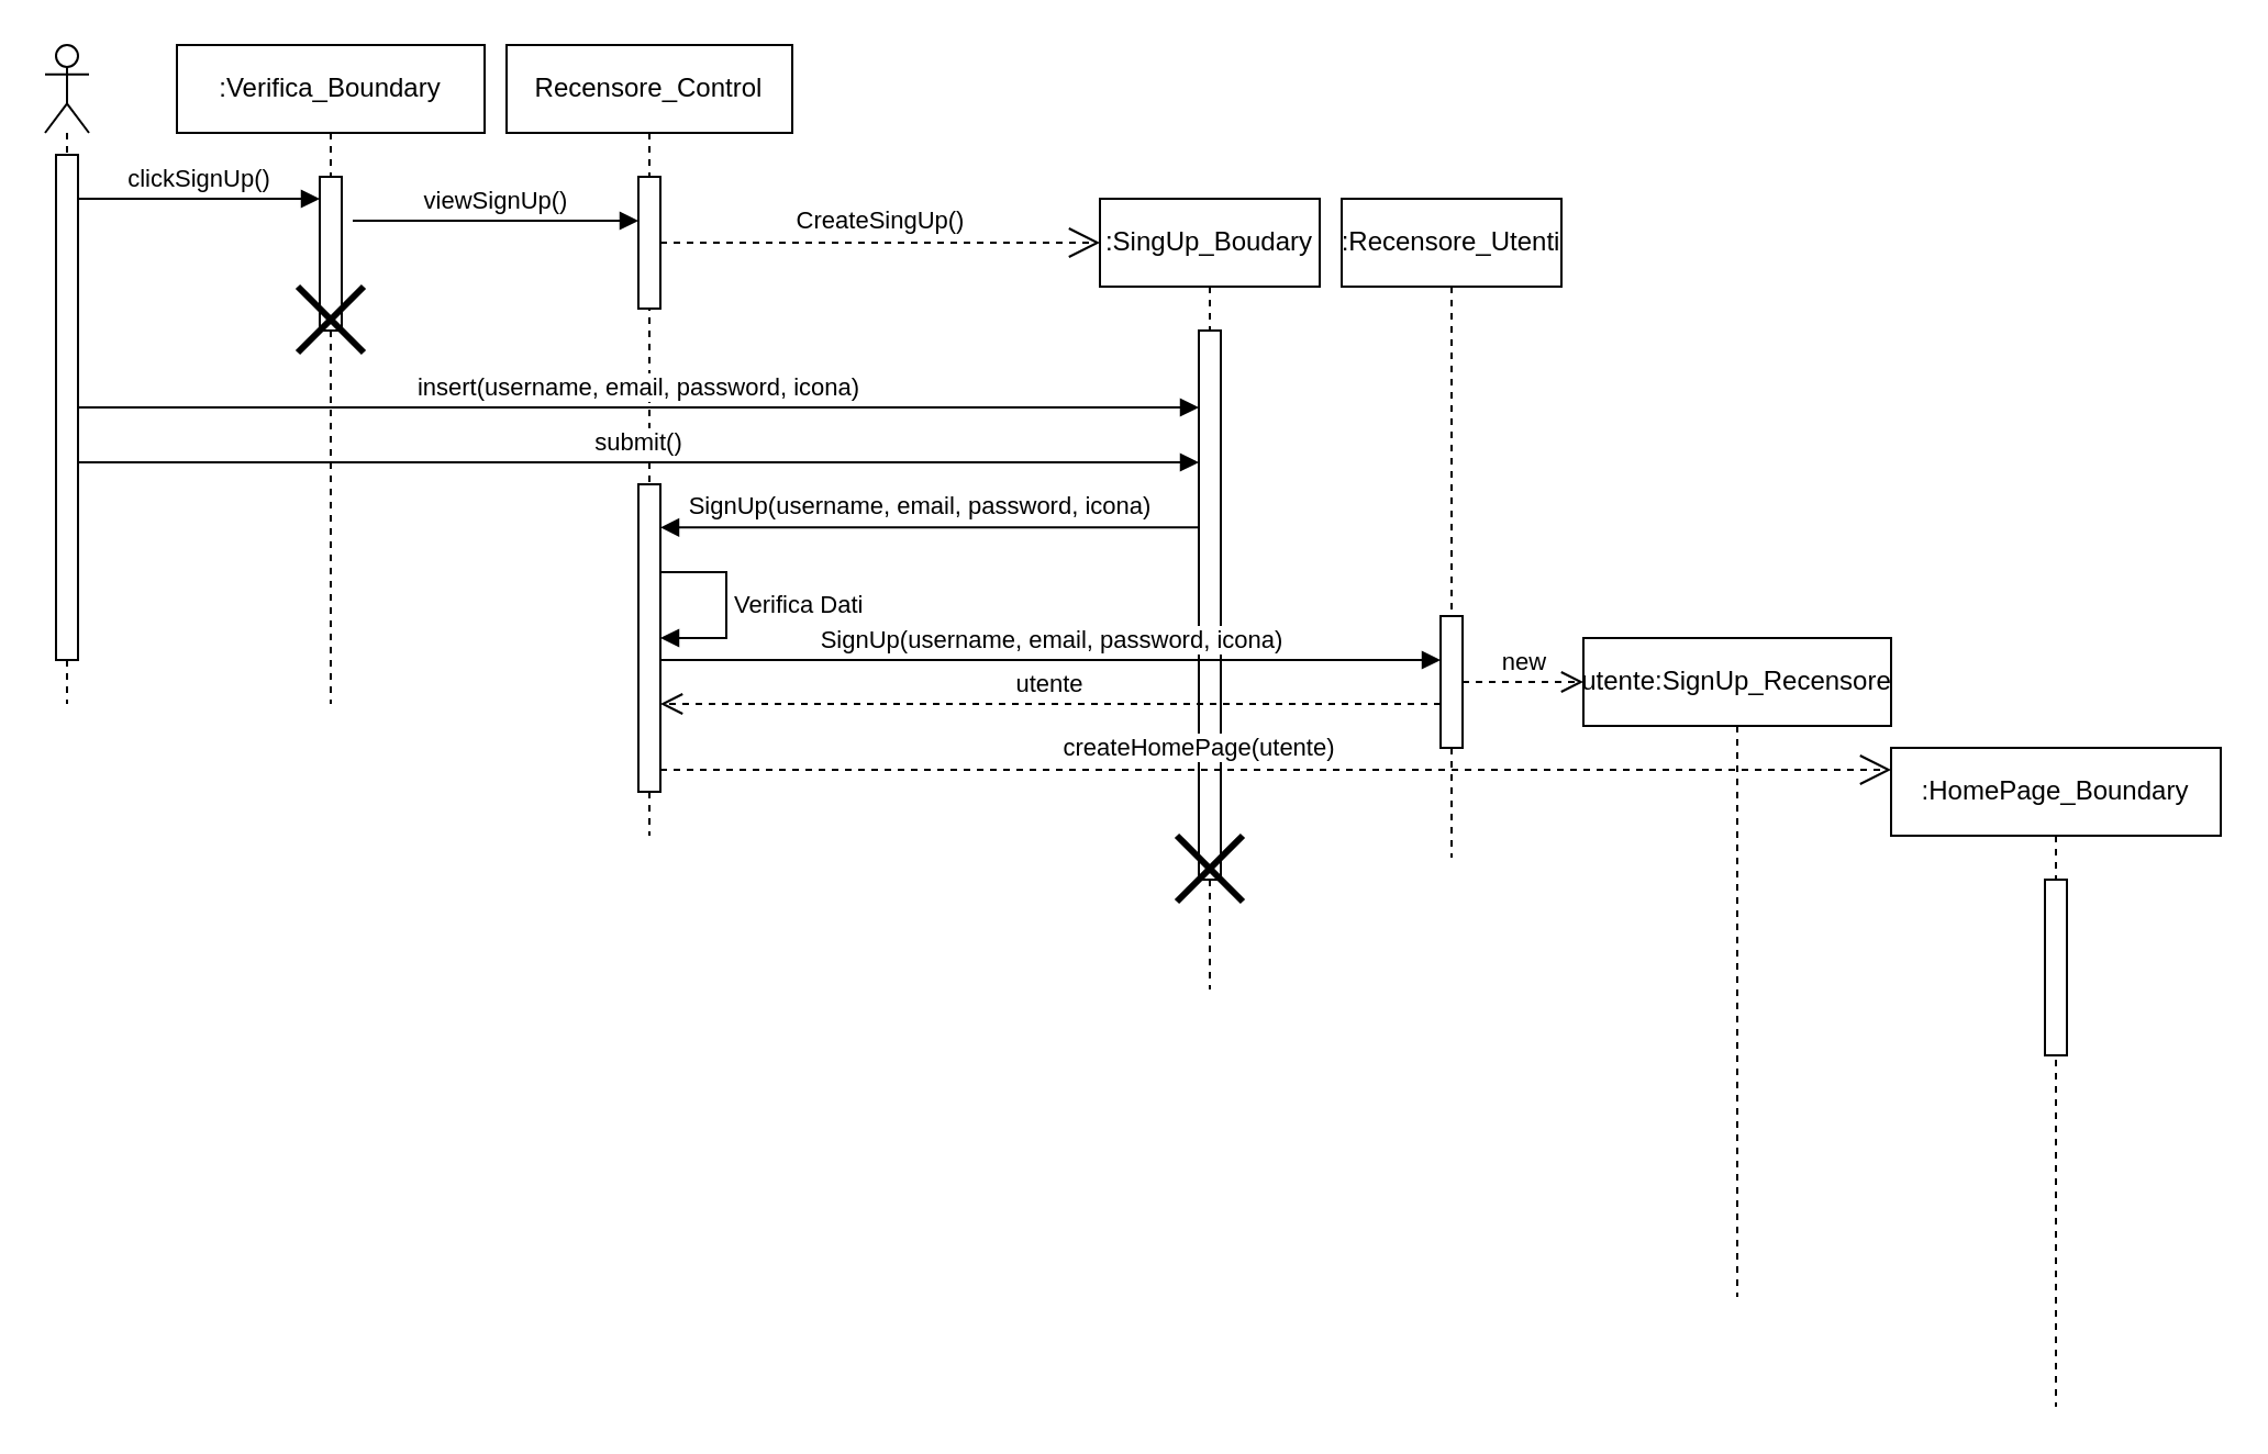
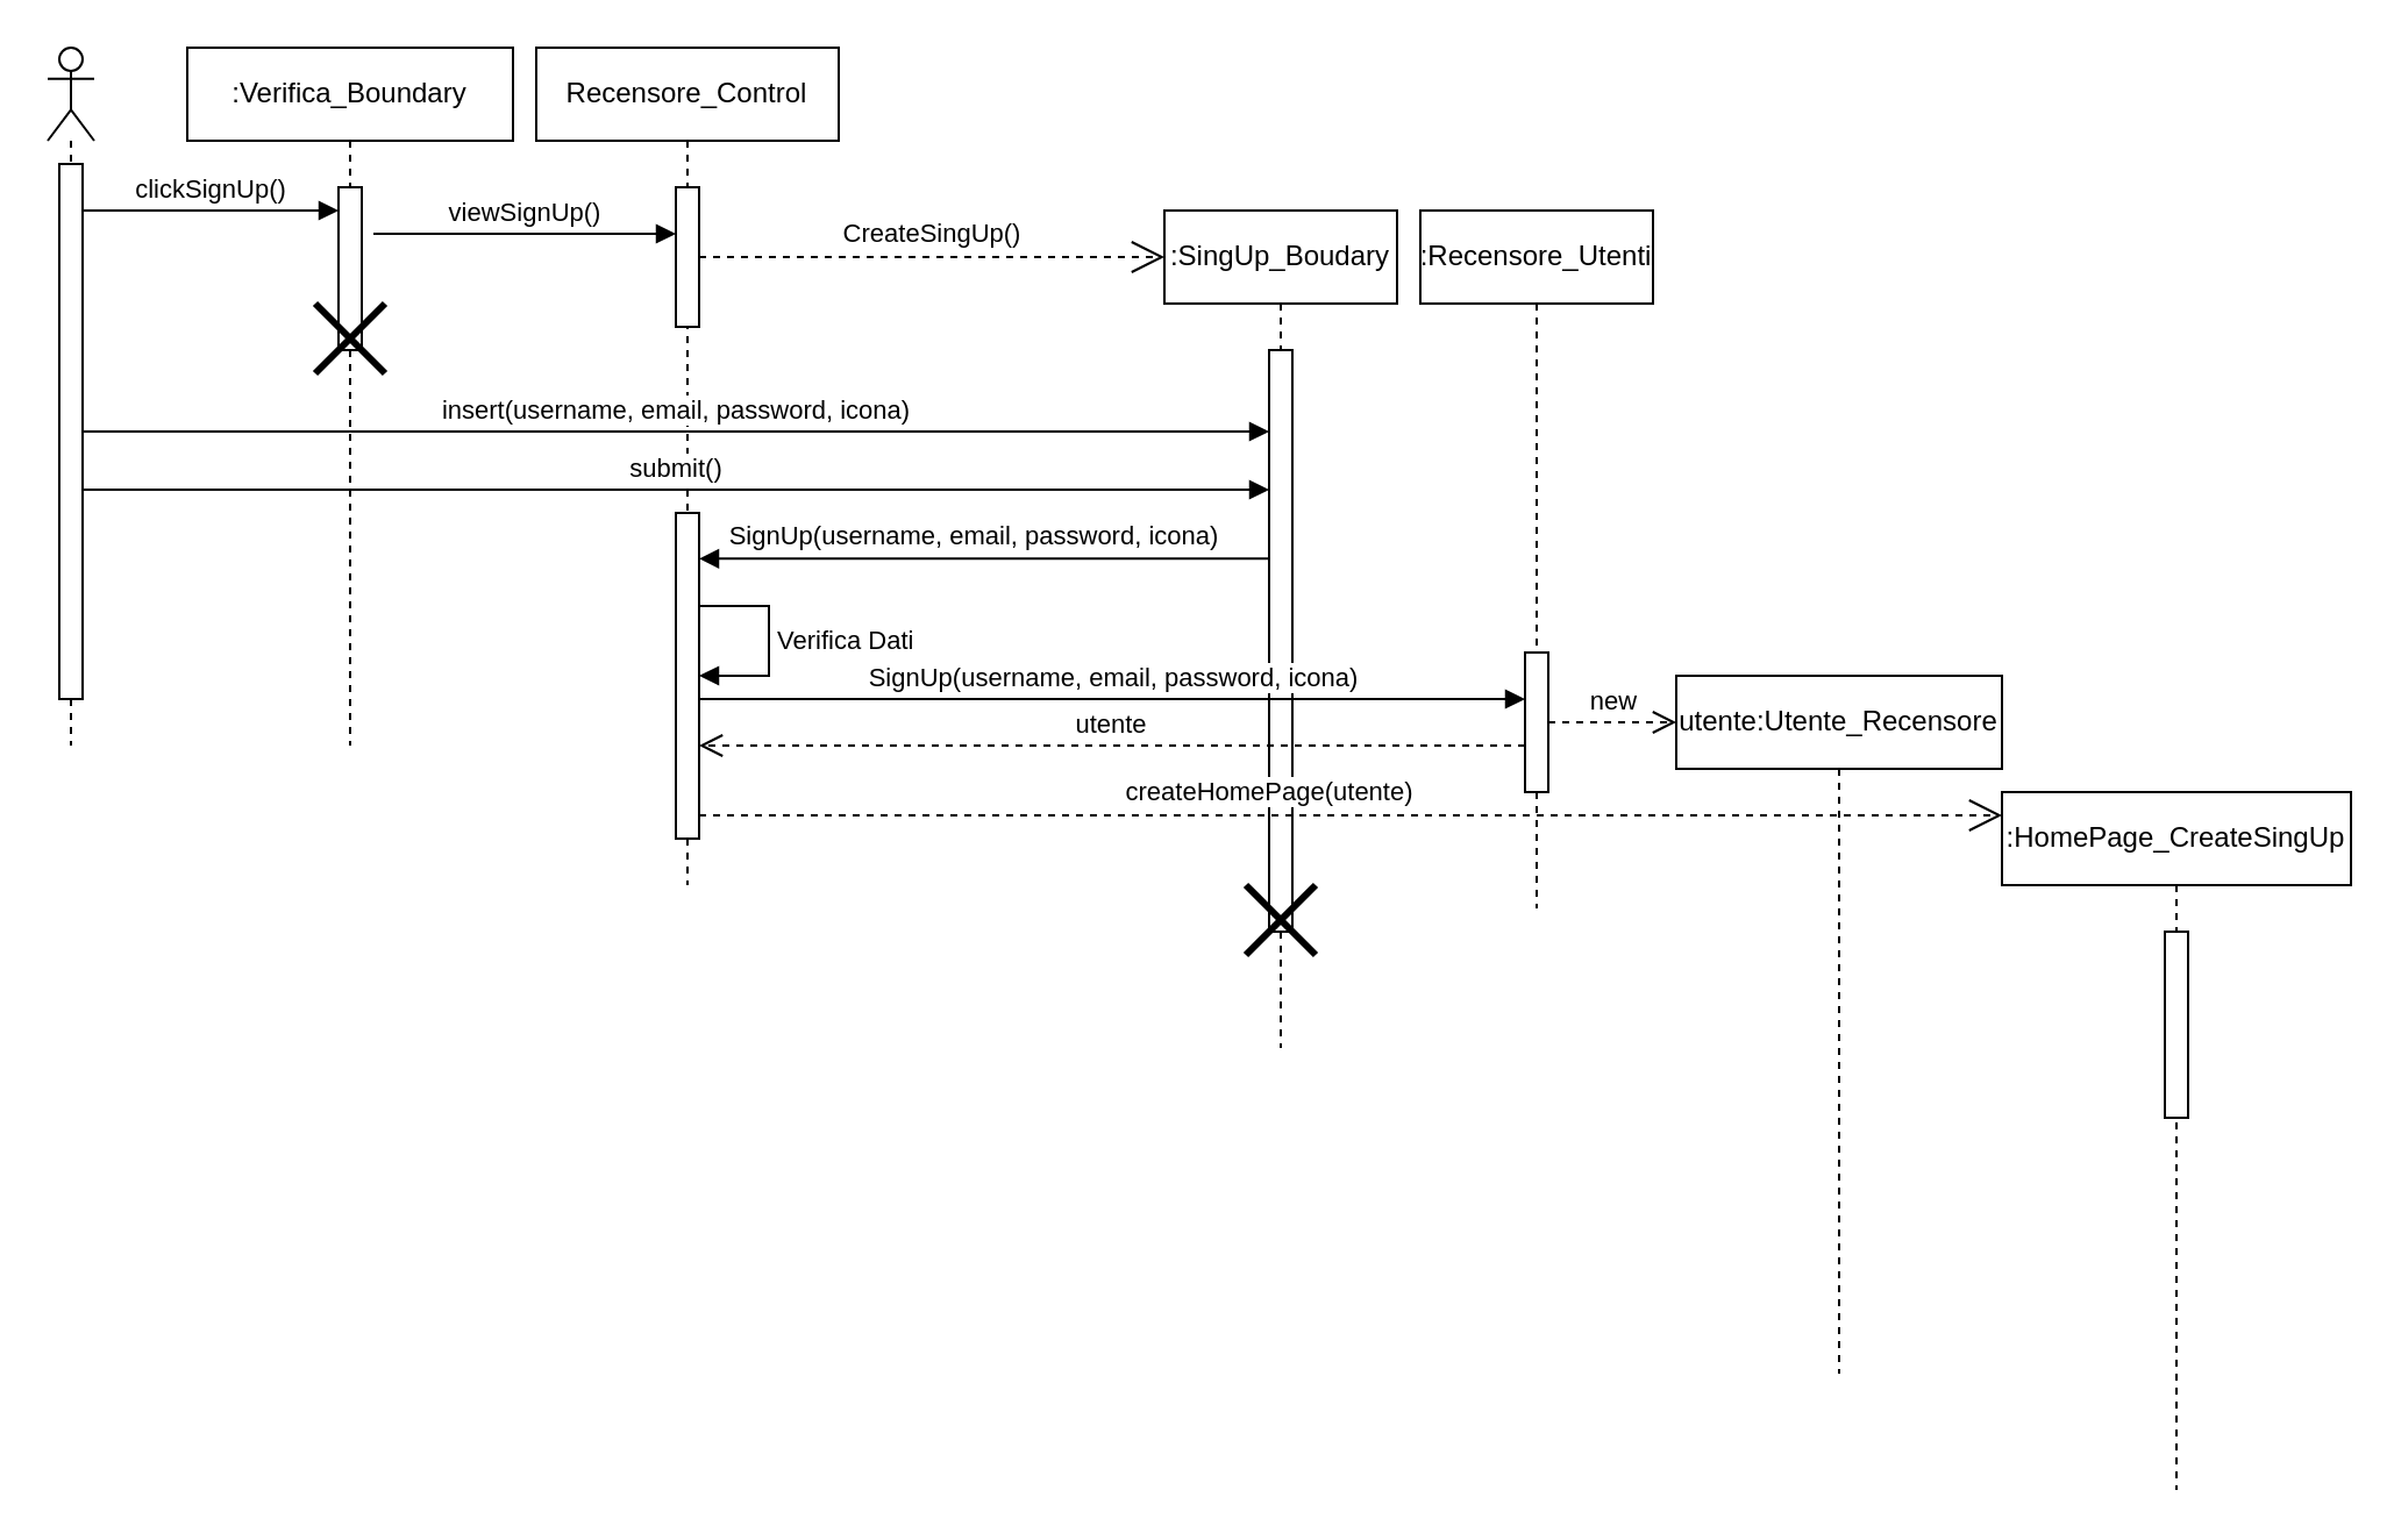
- <mxCell id="25" value="utente:SignUp_Recensore" style="shape=umlLifeline;perimeter=lifelinePerimeter;whiteSpace=wrap;html=1;container=1;dropTarget=0;collapsible=0;recursiveResize=0;outlineConnect=0;portConstraint=eastwest;newEdgeStyle={&quot;curved&quot;:0,&quot;rounded&quot;:0};" parent="1" vertex="1"><mxGeometry x="720" y="290" width="140" height="300" as="geometry" /></mxCell>
+ <mxCell id="25" value="utente:Utente_Recensore" style="shape=umlLifeline;perimeter=lifelinePerimeter;whiteSpace=wrap;html=1;container=1;dropTarget=0;collapsible=0;recursiveResize=0;outlineConnect=0;portConstraint=eastwest;newEdgeStyle={&quot;curved&quot;:0,&quot;rounded&quot;:0};" parent="1" vertex="1"><mxGeometry x="720" y="290" width="140" height="300" as="geometry" /></mxCell>
- <mxCell id="22" value=":HomePage_Boundary" style="shape=umlLifeline;perimeter=lifelinePerimeter;whiteSpace=wrap;html=1;container=1;dropTarget=0;collapsible=0;recursiveResize=0;outlineConnect=0;portConstraint=eastwest;newEdgeStyle={&quot;curved&quot;:0,&quot;rounded&quot;:0};" parent="1" vertex="1"><mxGeometry x="860" y="340" width="150" height="300" as="geometry" /></mxCell>
+ <mxCell id="22" value=":HomePage_CreateSingUp" style="shape=umlLifeline;perimeter=lifelinePerimeter;whiteSpace=wrap;html=1;container=1;dropTarget=0;collapsible=0;recursiveResize=0;outlineConnect=0;portConstraint=eastwest;newEdgeStyle={&quot;curved&quot;:0,&quot;rounded&quot;:0};" parent="1" vertex="1"><mxGeometry x="860" y="340" width="150" height="300" as="geometry" /></mxCell>
